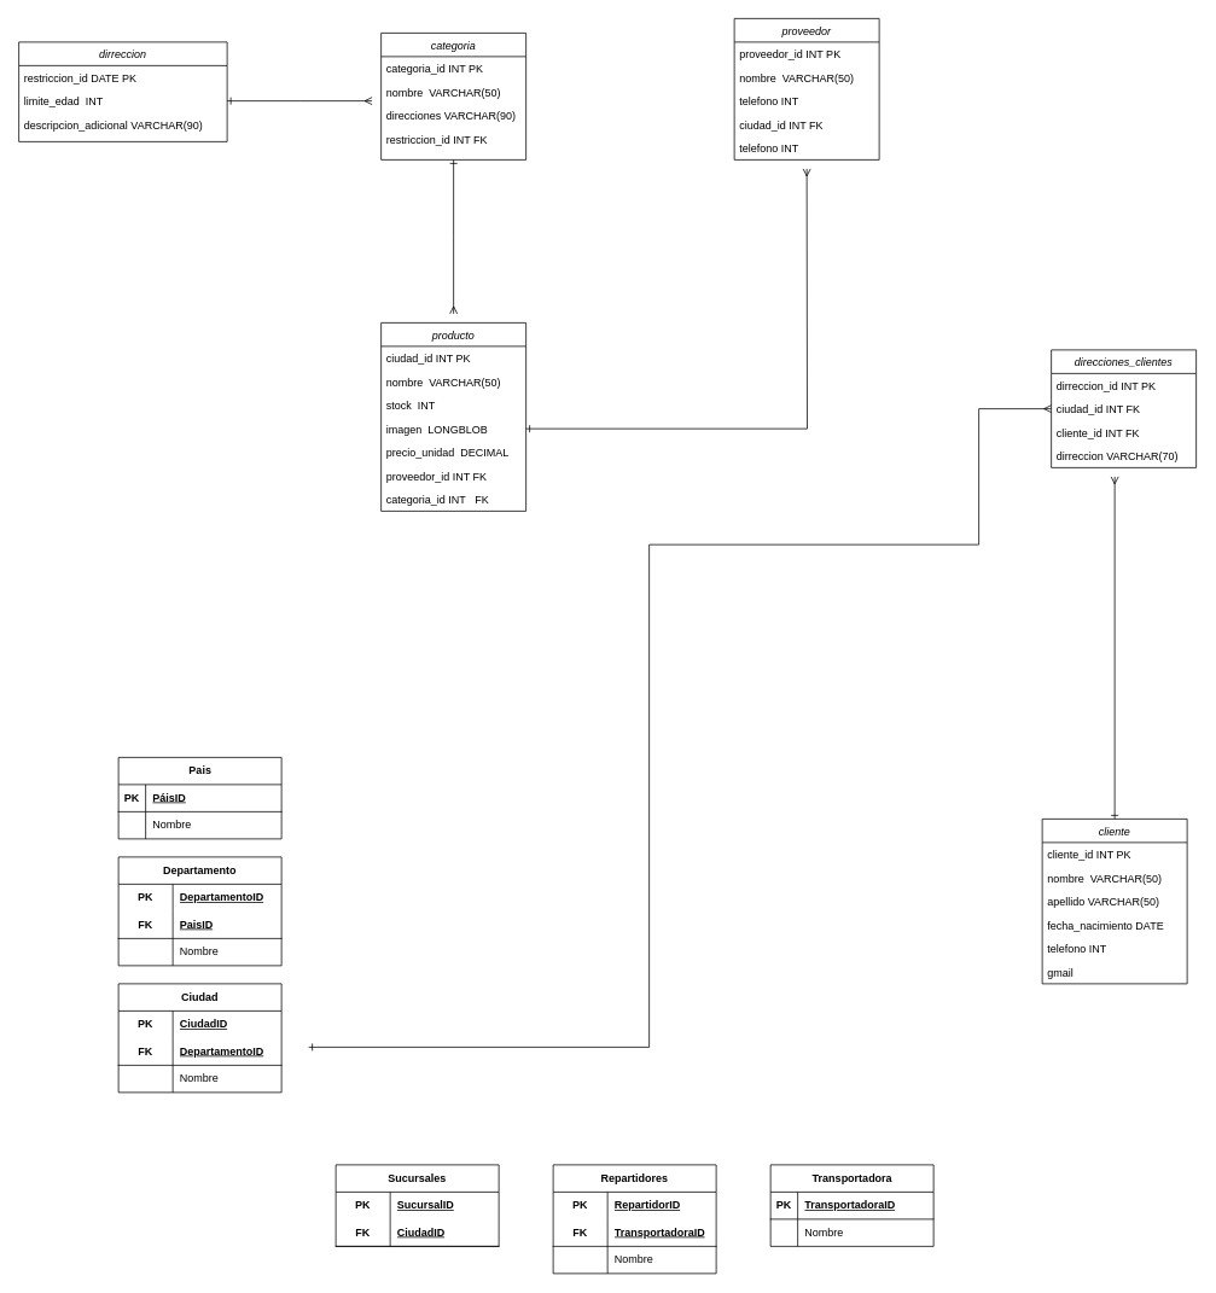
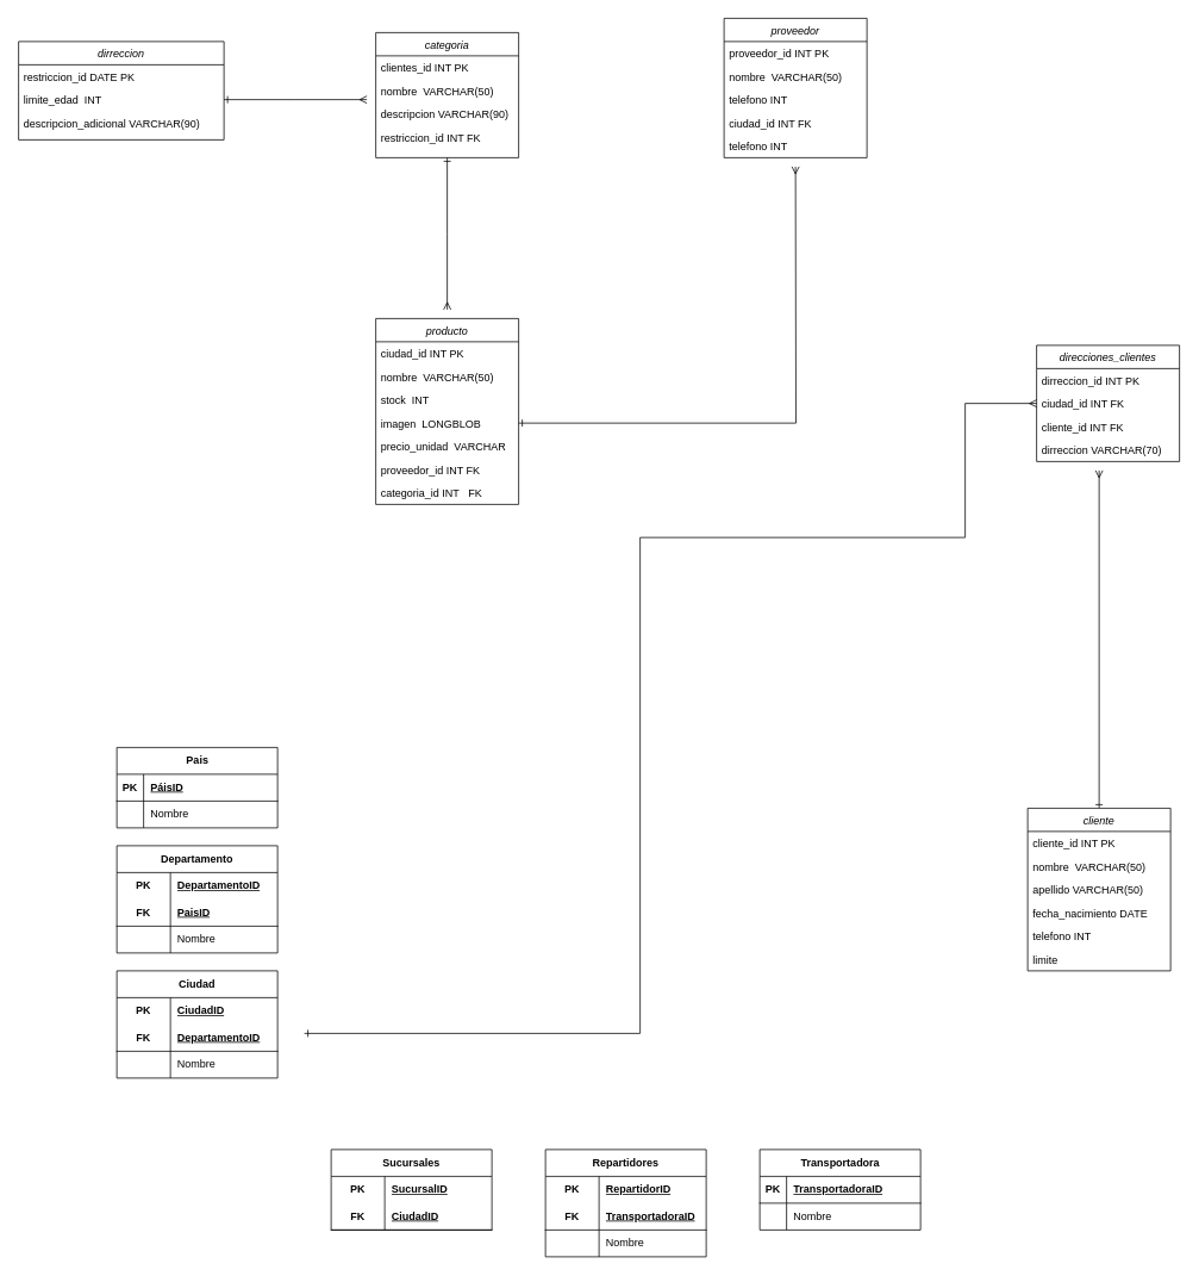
- <mxCell id="13" value="categoria_id INT PK" style="text;align=left;verticalAlign=top;spacingLeft=4;spacingRight=4;overflow=hidden;rotatable=0;points=[[0,0.5],[1,0.5]];portConstraint=eastwest;" parent="12" vertex="1"><mxGeometry y="26" width="160" height="26" as="geometry" /></mxCell>
+ <mxCell id="13" value="clientes_id INT PK" style="text;align=left;verticalAlign=top;spacingLeft=4;spacingRight=4;overflow=hidden;rotatable=0;points=[[0,0.5],[1,0.5]];portConstraint=eastwest;" parent="12" vertex="1"><mxGeometry y="26" width="160" height="26" as="geometry" /></mxCell>
- <mxCell id="15" value="direcciones VARCHAR(90)" style="text;align=left;verticalAlign=top;spacingLeft=4;spacingRight=4;overflow=hidden;rotatable=0;points=[[0,0.5],[1,0.5]];portConstraint=eastwest;rounded=0;shadow=0;html=0;" parent="12" vertex="1"><mxGeometry y="78" width="160" height="26" as="geometry" /></mxCell>
+ <mxCell id="15" value="descripcion VARCHAR(90)" style="text;align=left;verticalAlign=top;spacingLeft=4;spacingRight=4;overflow=hidden;rotatable=0;points=[[0,0.5],[1,0.5]];portConstraint=eastwest;rounded=0;shadow=0;html=0;" parent="12" vertex="1"><mxGeometry y="78" width="160" height="26" as="geometry" /></mxCell>
- <mxCell id="8" value="precio_unidad  DECIMAL" style="text;align=left;verticalAlign=top;spacingLeft=4;spacingRight=4;overflow=hidden;rotatable=0;points=[[0,0.5],[1,0.5]];portConstraint=eastwest;rounded=0;shadow=0;html=0;" parent="2" vertex="1"><mxGeometry y="130" width="160" height="26" as="geometry" /></mxCell>
+ <mxCell id="8" value="precio_unidad  VARCHAR" style="text;align=left;verticalAlign=top;spacingLeft=4;spacingRight=4;overflow=hidden;rotatable=0;points=[[0,0.5],[1,0.5]];portConstraint=eastwest;rounded=0;shadow=0;html=0;" parent="2" vertex="1"><mxGeometry y="130" width="160" height="26" as="geometry" /></mxCell>
- <mxCell id="35" value="gmail" style="text;align=left;verticalAlign=top;spacingLeft=4;spacingRight=4;overflow=hidden;rotatable=0;points=[[0,0.5],[1,0.5]];portConstraint=eastwest;rounded=0;shadow=0;html=0;" parent="29" vertex="1"><mxGeometry y="156" width="160" height="26" as="geometry" /></mxCell>
+ <mxCell id="35" value="limite" style="text;align=left;verticalAlign=top;spacingLeft=4;spacingRight=4;overflow=hidden;rotatable=0;points=[[0,0.5],[1,0.5]];portConstraint=eastwest;rounded=0;shadow=0;html=0;" parent="29" vertex="1"><mxGeometry y="156" width="160" height="26" as="geometry" /></mxCell>
